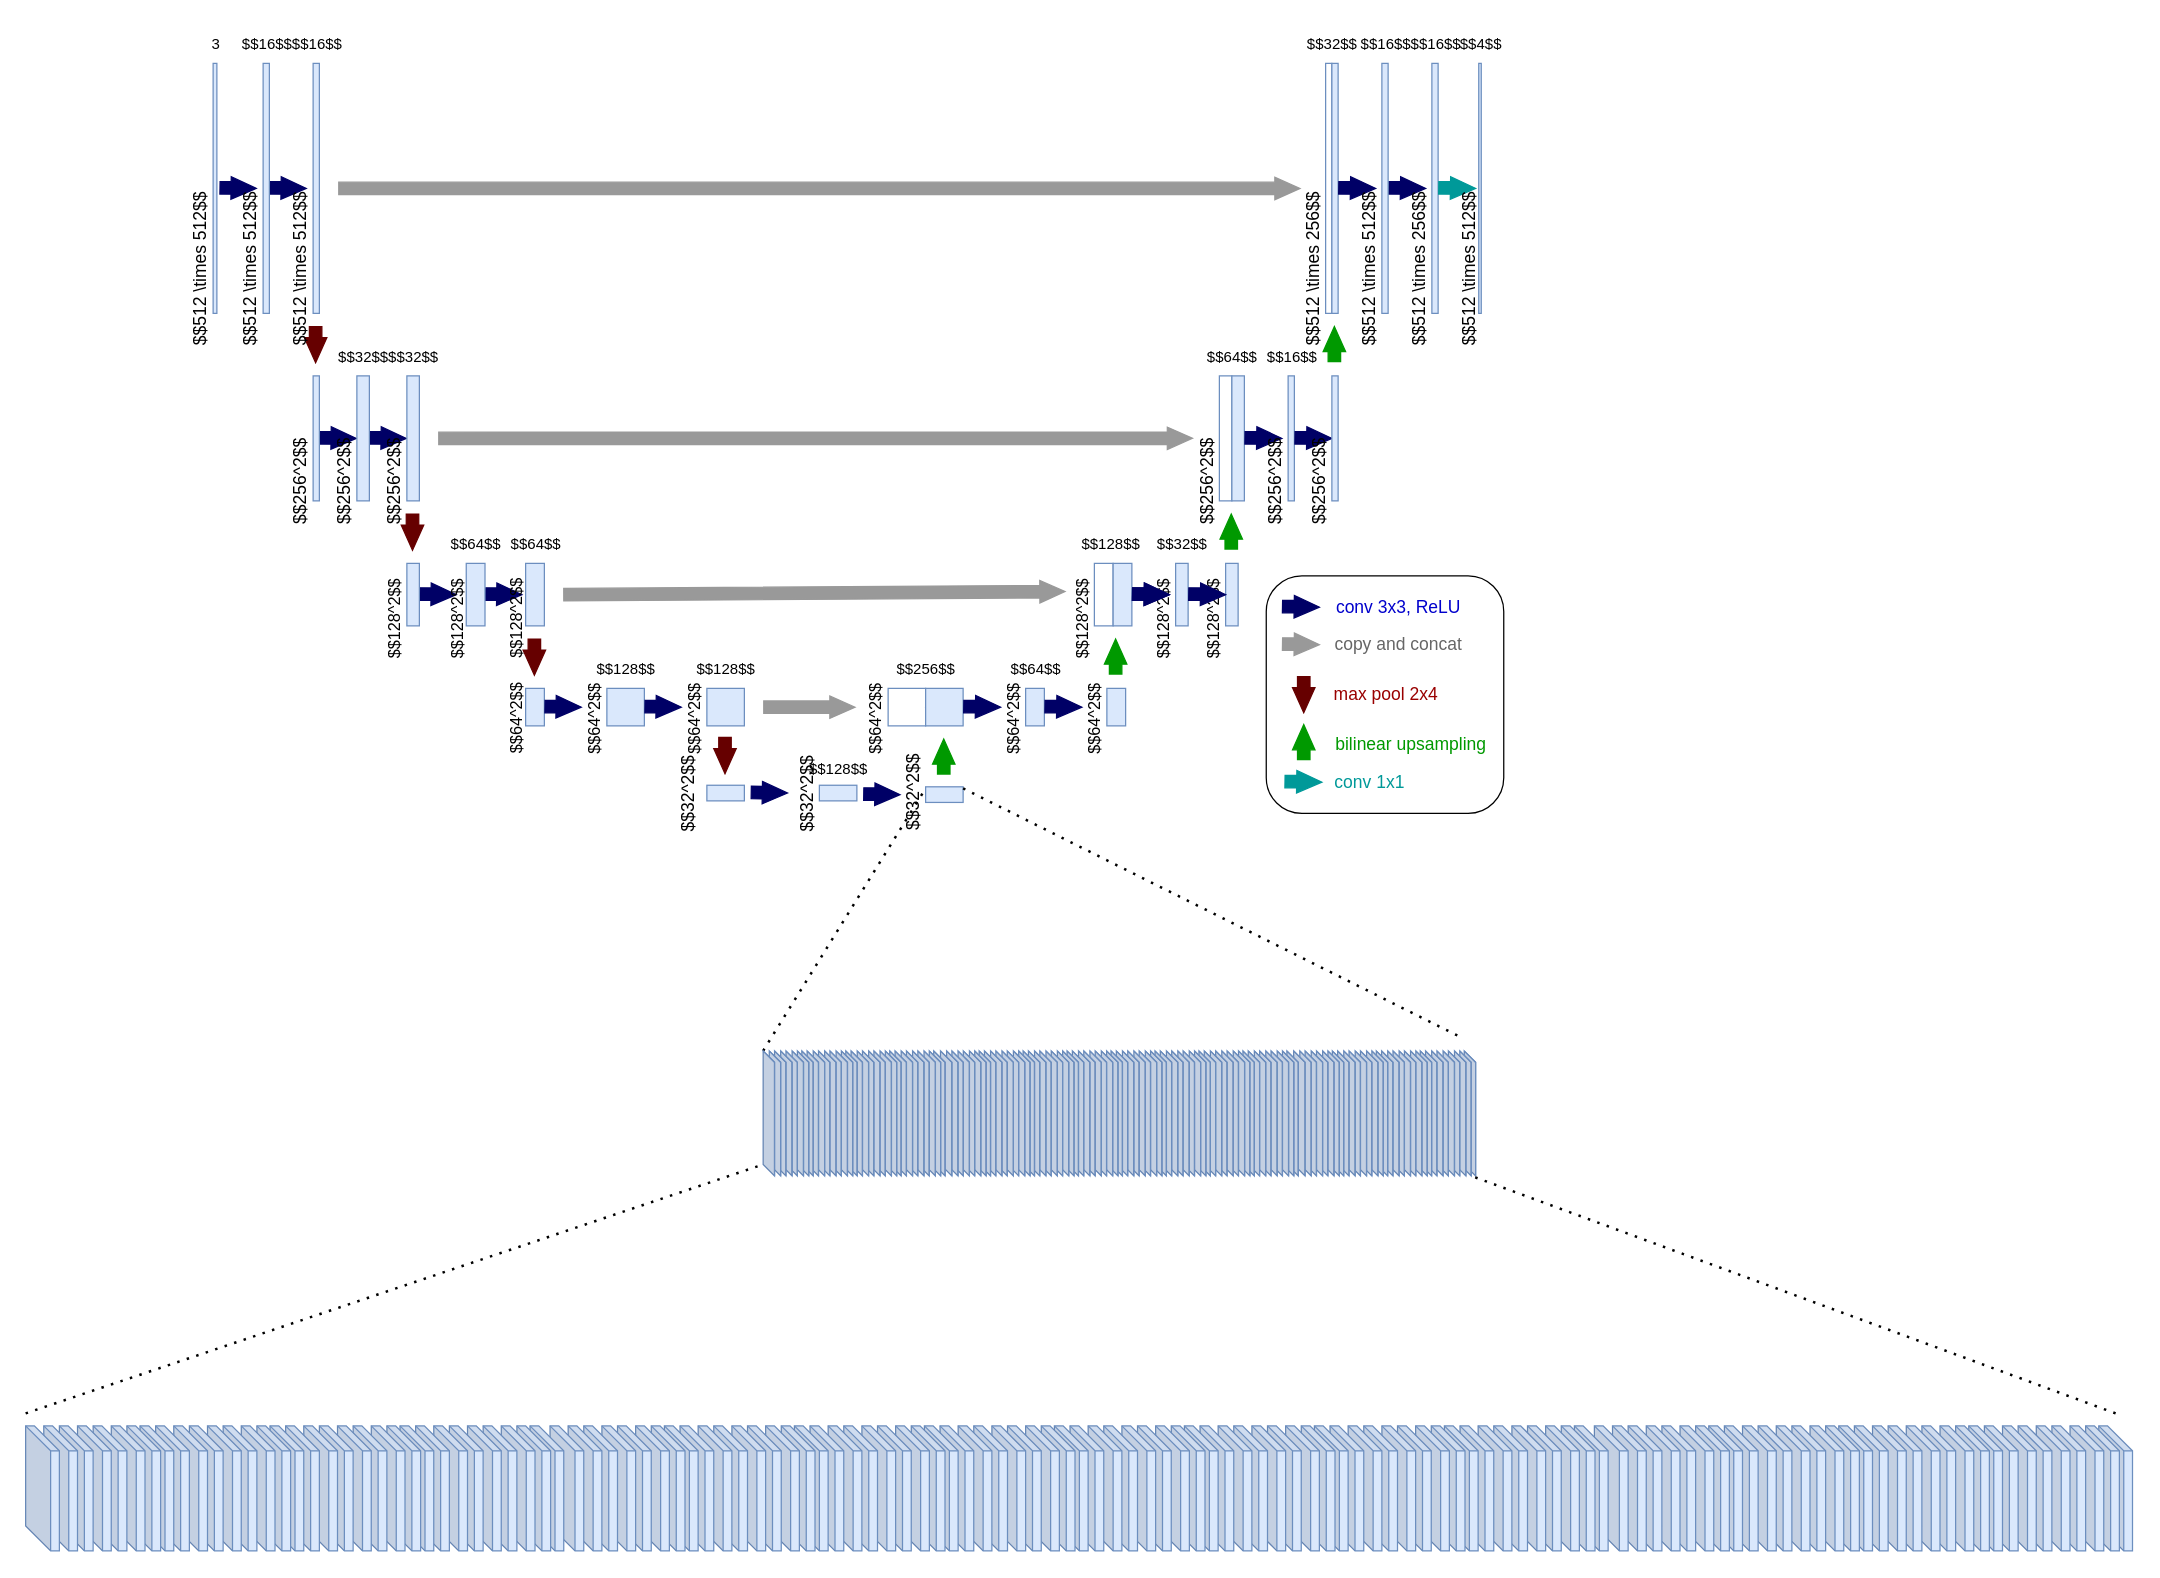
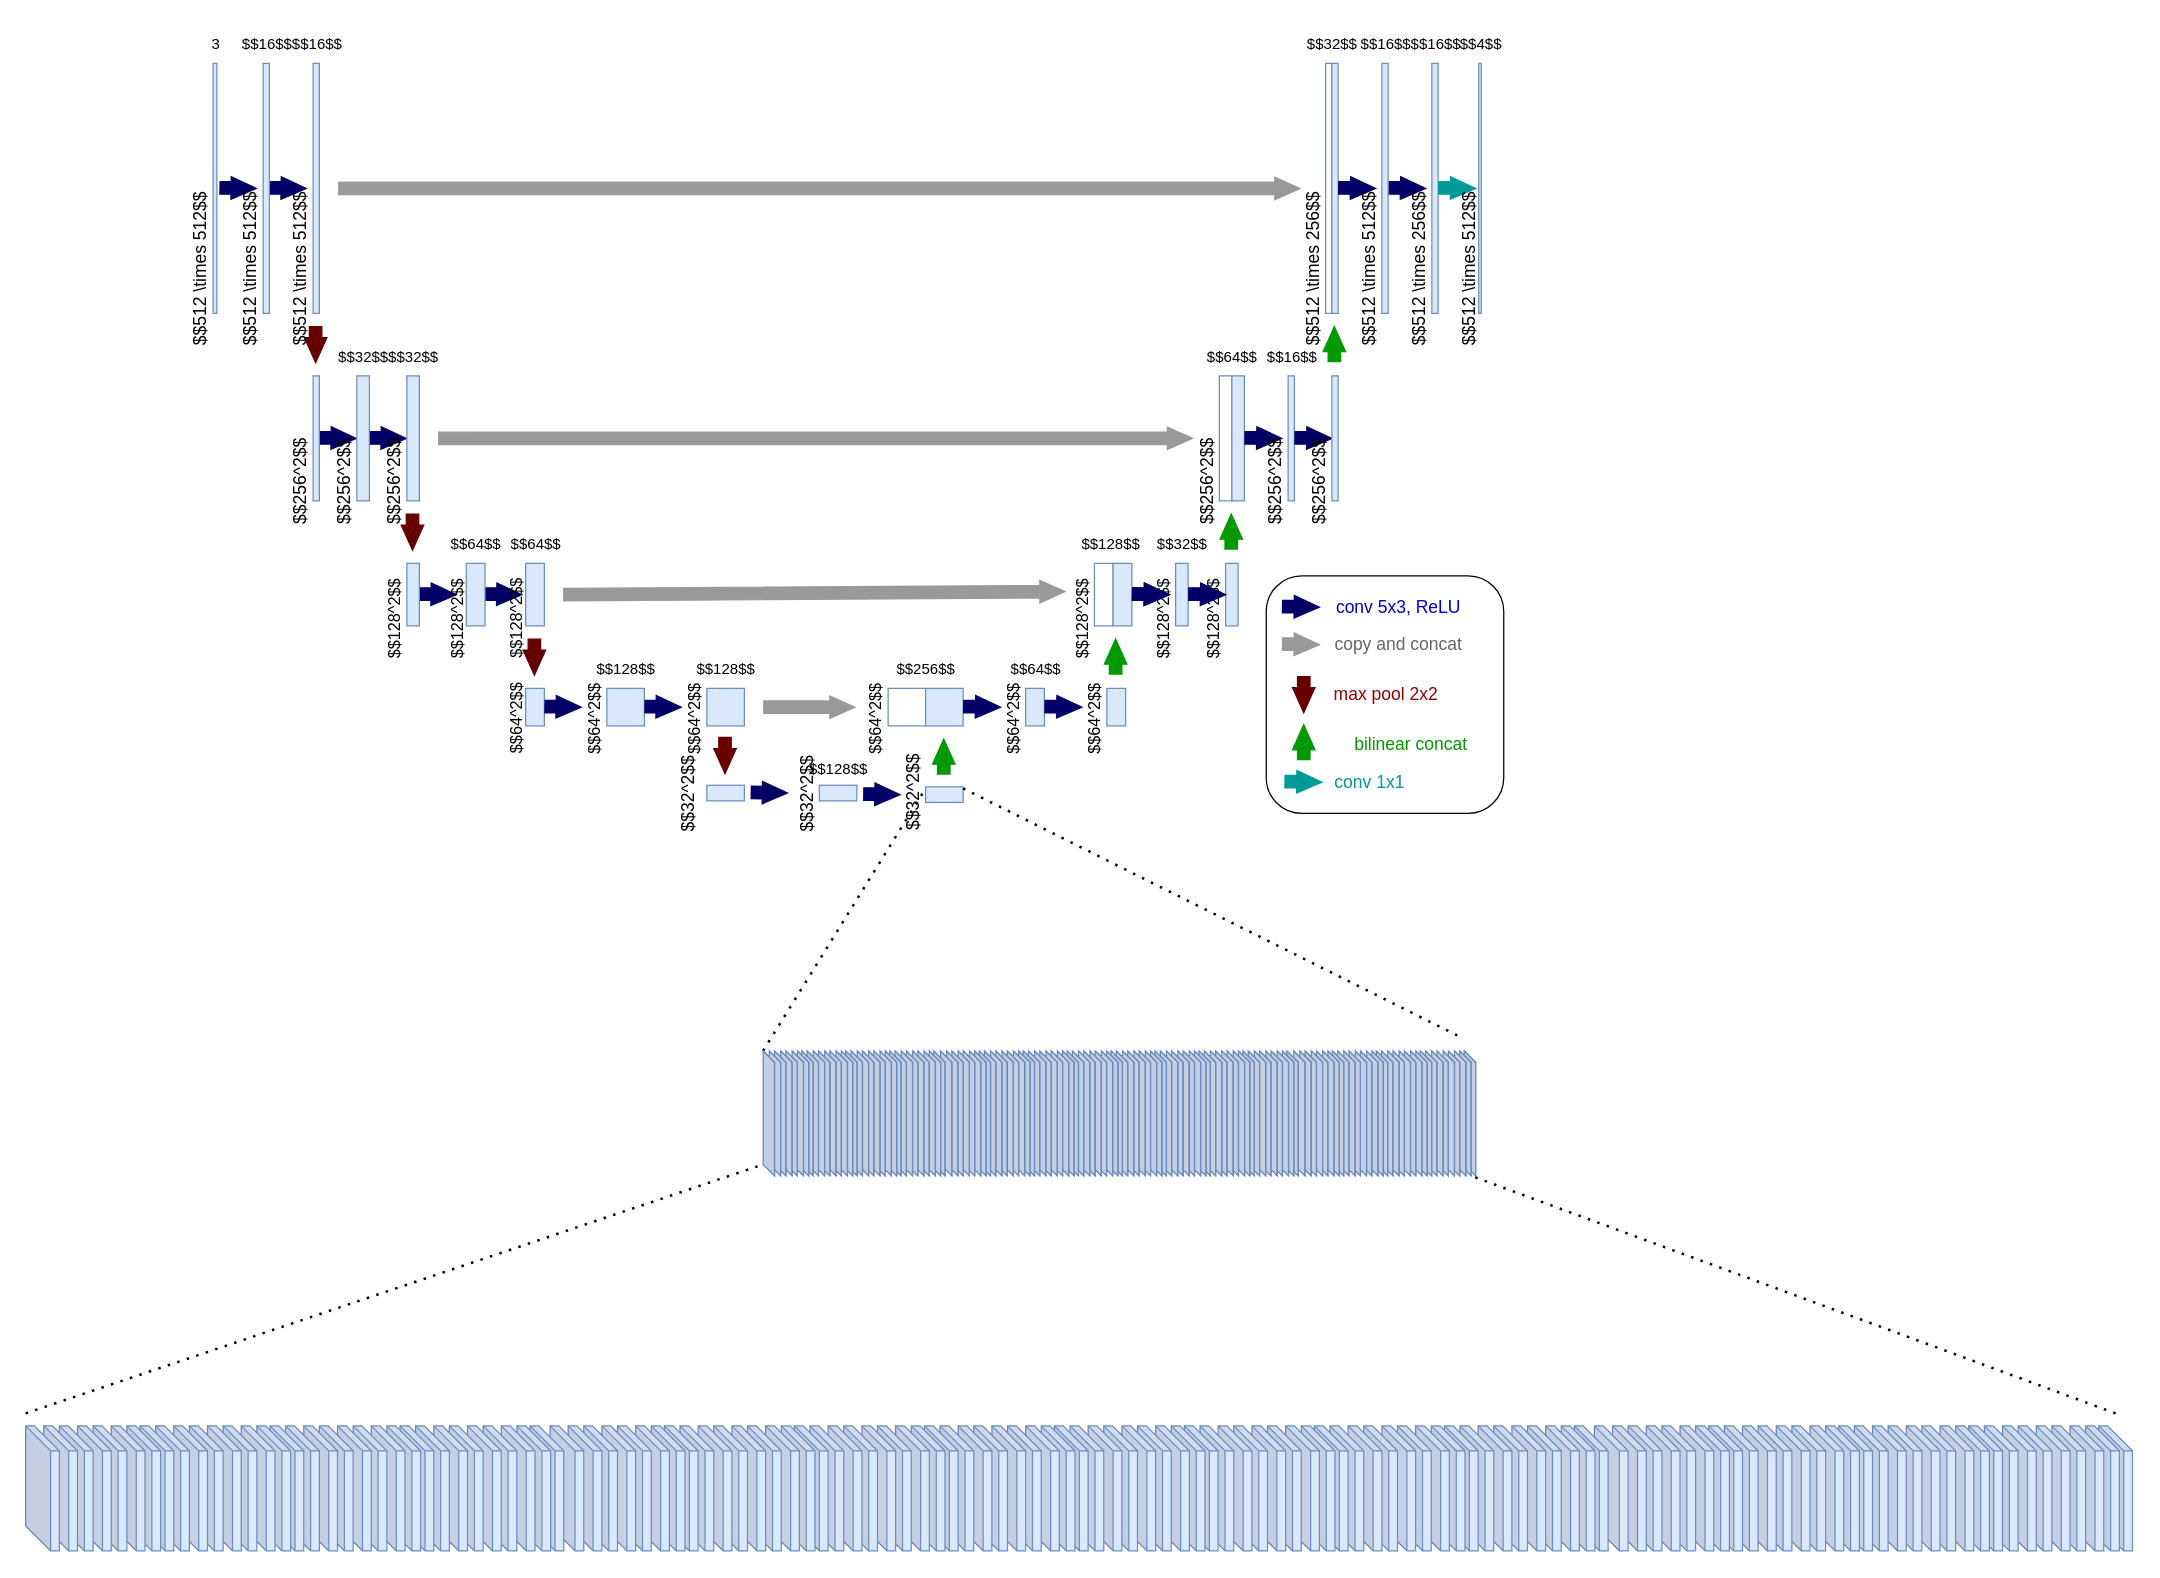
- <mxCell id="122" value="&lt;font color=&quot;#0000cc&quot; style=&quot;font-size: 14px;&quot;&gt;conv 3x3, ReLU&lt;/font&gt;" style="text;html=1;align=center;verticalAlign=middle;resizable=0;points=[];autosize=1;strokeColor=none;fillColor=none;" parent="1" vertex="1"><mxGeometry x="1057.5" y="470" width="120" height="30" as="geometry" /></mxCell>
+ <mxCell id="122" value="&lt;font color=&quot;#0000cc&quot; style=&quot;font-size: 14px;&quot;&gt;conv 5x3, ReLU&lt;/font&gt;" style="text;html=1;align=center;verticalAlign=middle;resizable=0;points=[];autosize=1;strokeColor=none;fillColor=none;" parent="1" vertex="1"><mxGeometry x="1057.5" y="470" width="120" height="30" as="geometry" /></mxCell>
- <mxCell id="124" value="&lt;font color=&quot;#990000&quot; style=&quot;font-size: 14px;&quot;&gt;max pool 2x4&lt;/font&gt;&lt;font color=&quot;#990000&quot; style=&quot;font-size: 14px;&quot;&gt;&lt;br&gt;&lt;/font&gt;" style="text;html=1;align=center;verticalAlign=middle;resizable=0;points=[];autosize=1;strokeColor=none;fillColor=none;" parent="1" vertex="1"><mxGeometry x="1052.5" y="540" width="110" height="30" as="geometry" /></mxCell>
+ <mxCell id="124" value="&lt;font color=&quot;#990000&quot; style=&quot;font-size: 14px;&quot;&gt;max pool 2x2&lt;/font&gt;&lt;font color=&quot;#990000&quot; style=&quot;font-size: 14px;&quot;&gt;&lt;br&gt;&lt;/font&gt;" style="text;html=1;align=center;verticalAlign=middle;resizable=0;points=[];autosize=1;strokeColor=none;fillColor=none;" parent="1" vertex="1"><mxGeometry x="1052.5" y="540" width="110" height="30" as="geometry" /></mxCell>
- <mxCell id="125" value="&lt;font color=&quot;#009900&quot; style=&quot;font-size: 14px;&quot;&gt;bilinear upsampling&lt;/font&gt;&lt;font color=&quot;#009900&quot; style=&quot;font-size: 14px;&quot;&gt;&lt;br&gt;&lt;/font&gt;" style="text;html=1;align=center;verticalAlign=middle;resizable=0;points=[];autosize=1;strokeColor=none;fillColor=none;" parent="1" vertex="1"><mxGeometry x="1052.5" y="580" width="150" height="30" as="geometry" /></mxCell>
+ <mxCell id="125" value="&lt;font color=&quot;#009900&quot; style=&quot;font-size: 14px;&quot;&gt;bilinear concat&lt;/font&gt;&lt;font color=&quot;#009900&quot; style=&quot;font-size: 14px;&quot;&gt;&lt;br&gt;&lt;/font&gt;" style="text;html=1;align=center;verticalAlign=middle;resizable=0;points=[];autosize=1;strokeColor=none;fillColor=none;" parent="1" vertex="1"><mxGeometry x="1052.5" y="580" width="150" height="30" as="geometry" /></mxCell>
